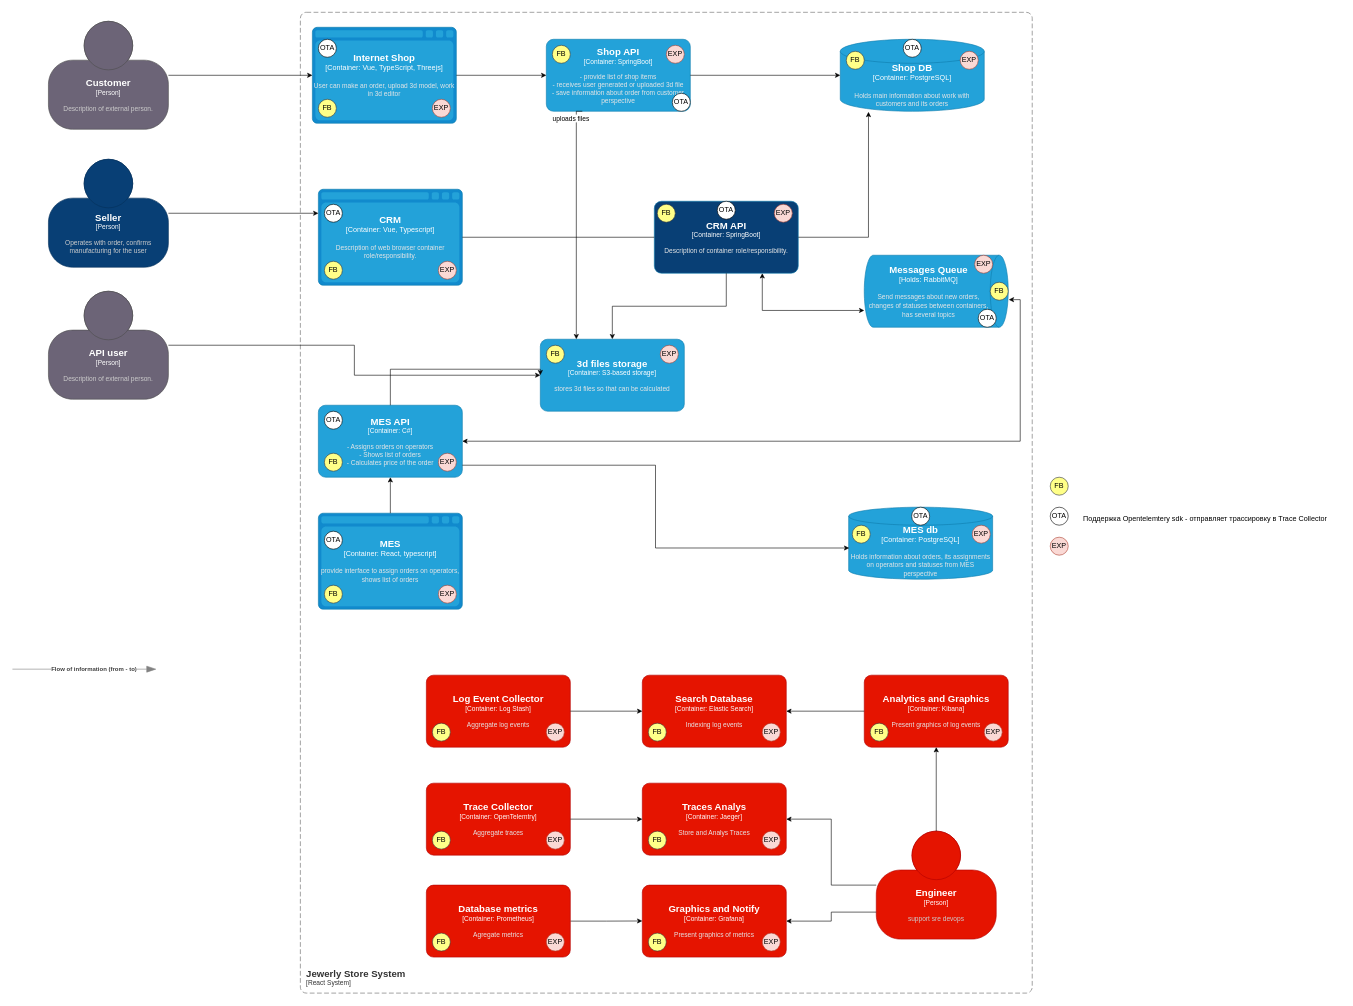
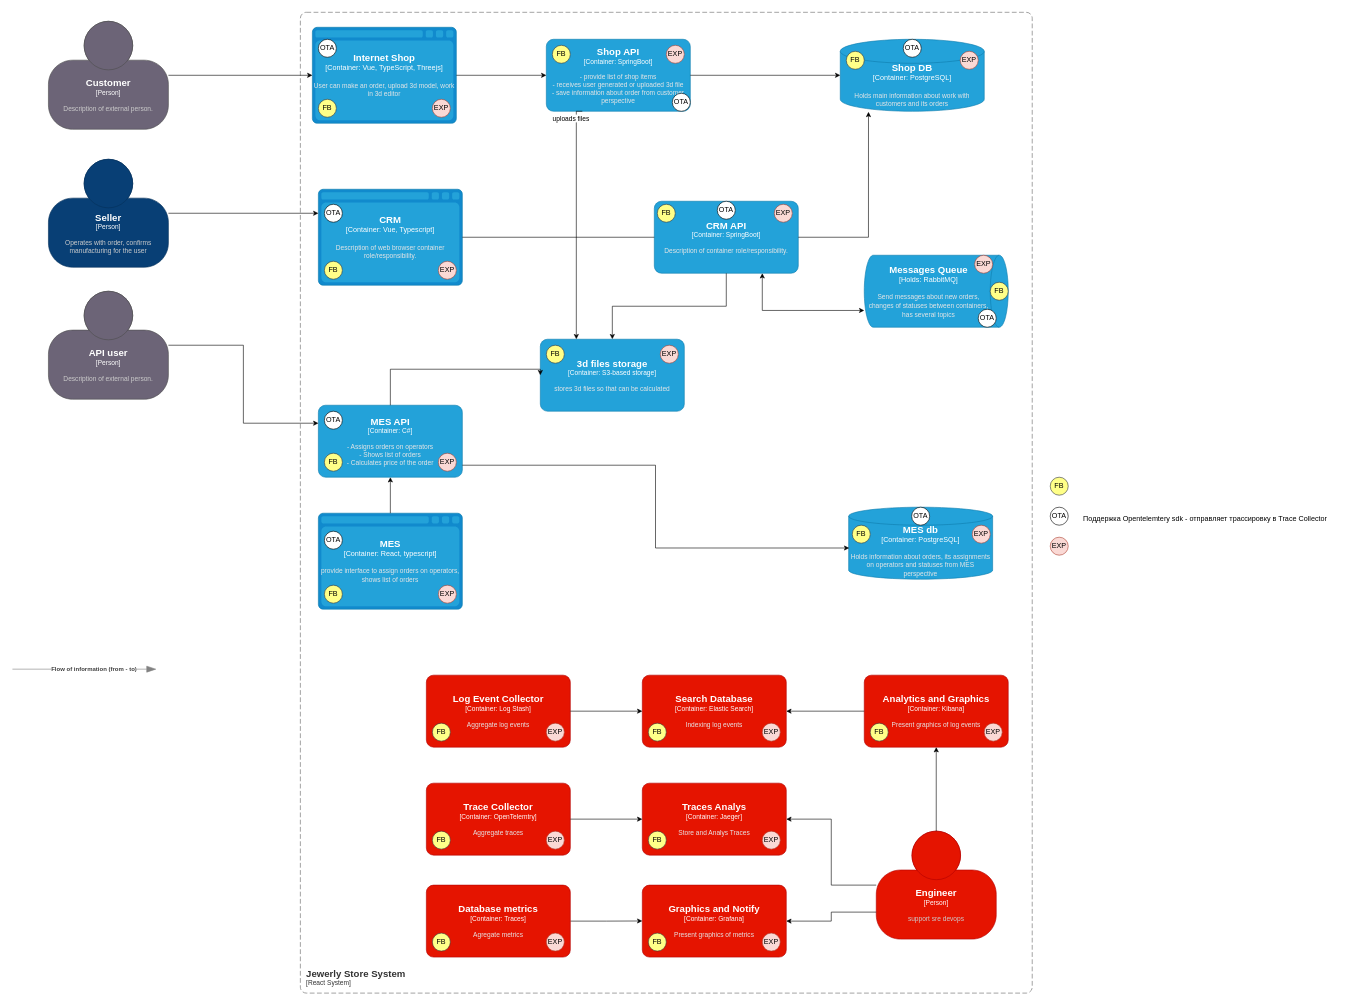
- <mxCell id="10" value="&lt;font style=&quot;font-size: 16px&quot;&gt;&lt;b&gt;CRM API&lt;/b&gt;&lt;/font&gt;&lt;div&gt;[Container: SpringBoot]&lt;/div&gt;&lt;br&gt;&lt;div&gt;&lt;font style=&quot;font-size: 11px&quot;&gt;&lt;font color=&quot;#E6E6E6&quot;&gt;Description of container role/responsibility.&lt;/font&gt;&lt;/div&gt;" style="rounded=1;whiteSpace=wrap;html=1;fontSize=11;labelBackgroundColor=none;fillColor=#083f75;fontColor=#ffffff;align=center;arcSize=10;strokeColor=#0E7DAD;metaEdit=1;resizable=0;points=[[0.25,0,0],[0.5,0,0],[0.75,0,0],[1,0.25,0],[1,0.5,0],[1,0.75,0],[0.75,1,0],[0.5,1,0],[0.25,1,0],[0,0.75,0],[0,0.5,0],[0,0.25,0]];" parent="1" vertex="1"><mxGeometry x="1090" y="335" width="240" height="120" as="geometry" /></mxCell>
+ <mxCell id="10" value="&lt;font style=&quot;font-size: 16px&quot;&gt;&lt;b&gt;CRM API&lt;/b&gt;&lt;/font&gt;&lt;div&gt;[Container: SpringBoot]&lt;/div&gt;&lt;br&gt;&lt;div&gt;&lt;font style=&quot;font-size: 11px&quot;&gt;&lt;font color=&quot;#E6E6E6&quot;&gt;Description of container role/responsibility.&lt;/font&gt;&lt;/div&gt;" style="rounded=1;whiteSpace=wrap;html=1;fontSize=11;labelBackgroundColor=none;fillColor=#23A2D9;fontColor=#ffffff;align=center;arcSize=10;strokeColor=#0E7DAD;metaEdit=1;resizable=0;points=[[0.25,0,0],[0.5,0,0],[0.75,0,0],[1,0.25,0],[1,0.5,0],[1,0.75,0],[0.75,1,0],[0.5,1,0],[0.25,1,0],[0,0.75,0],[0,0.5,0],[0,0.25,0]];" parent="1" vertex="1"><mxGeometry x="1090" y="335" width="240" height="120" as="geometry" /></mxCell>
- <mxCell id="16" style="edgeStyle=orthogonalEdgeStyle;rounded=0;orthogonalLoop=1;jettySize=auto;html=1;entryX=0.617;entryY=-0.004;entryDx=0;entryDy=0;entryPerimeter=0;startArrow=classic;startFill=1;" parent="1" source="2" target="3" edge="1"><mxGeometry relative="1" as="geometry" /></mxCell>
- <mxCell id="19" style="edgeStyle=orthogonalEdgeStyle;rounded=0;orthogonalLoop=1;jettySize=auto;html=1;" parent="1" source="7" target="23" edge="1"><mxGeometry relative="1" as="geometry" /></mxCell>
+ <mxCell id="19" style="edgeStyle=orthogonalEdgeStyle;rounded=0;orthogonalLoop=1;jettySize=auto;html=1;entryX=0;entryY=0.25;entryDx=0;entryDy=0;entryPerimeter=0;" parent="1" source="7" target="2" edge="1"><mxGeometry relative="1" as="geometry" /></mxCell>
- <mxCell id="82" value="&lt;font style=&quot;font-size: 16px&quot;&gt;&lt;b&gt;Database metrics&lt;/b&gt;&lt;/font&gt;&lt;div&gt;[Container: Prometheus]&lt;/div&gt;&lt;br&gt;&lt;div&gt;&lt;font style=&quot;font-size: 11px&quot;&gt;&lt;font color=&quot;#E6E6E6&quot;&gt;Agregate metrics&lt;/font&gt;&lt;/div&gt;" style="rounded=1;whiteSpace=wrap;html=1;fontSize=11;labelBackgroundColor=none;fillColor=#e51400;fontColor=#ffffff;align=center;arcSize=10;strokeColor=#B20000;metaEdit=1;resizable=0;points=[[0.25,0,0],[0.5,0,0],[0.75,0,0],[1,0.25,0],[1,0.5,0],[1,0.75,0],[0.75,1,0],[0.5,1,0],[0.25,1,0],[0,0.75,0],[0,0.5,0],[0,0.25,0]];" vertex="1" parent="80"><mxGeometry width="240" height="120" as="geometry" /></mxCell>
+ <mxCell id="82" value="&lt;font style=&quot;font-size: 16px&quot;&gt;&lt;b&gt;Database metrics&lt;/b&gt;&lt;/font&gt;&lt;div&gt;[Container: Traces]&lt;/div&gt;&lt;br&gt;&lt;div&gt;&lt;font style=&quot;font-size: 11px&quot;&gt;&lt;font color=&quot;#E6E6E6&quot;&gt;Agregate metrics&lt;/font&gt;&lt;/div&gt;" style="rounded=1;whiteSpace=wrap;html=1;fontSize=11;labelBackgroundColor=none;fillColor=#e51400;fontColor=#ffffff;align=center;arcSize=10;strokeColor=#B20000;metaEdit=1;resizable=0;points=[[0.25,0,0],[0.5,0,0],[0.75,0,0],[1,0.25,0],[1,0.5,0],[1,0.75,0],[0.75,1,0],[0.5,1,0],[0.25,1,0],[0,0.75,0],[0,0.5,0],[0,0.25,0]];" vertex="1" parent="80"><mxGeometry width="240" height="120" as="geometry" /></mxCell>
